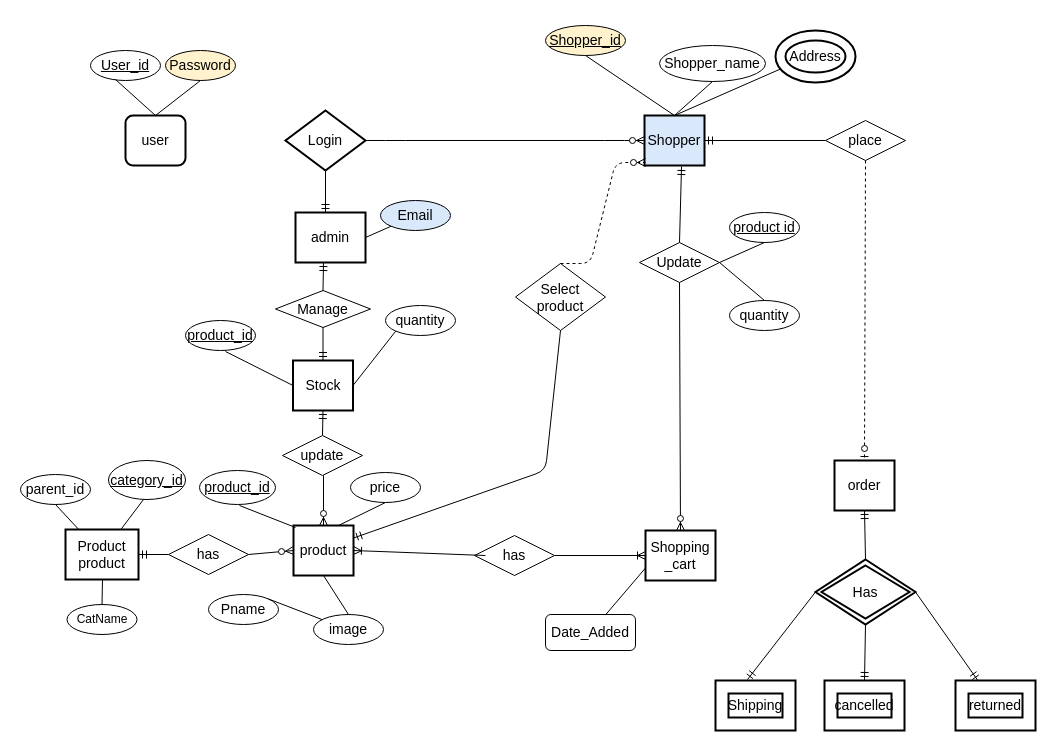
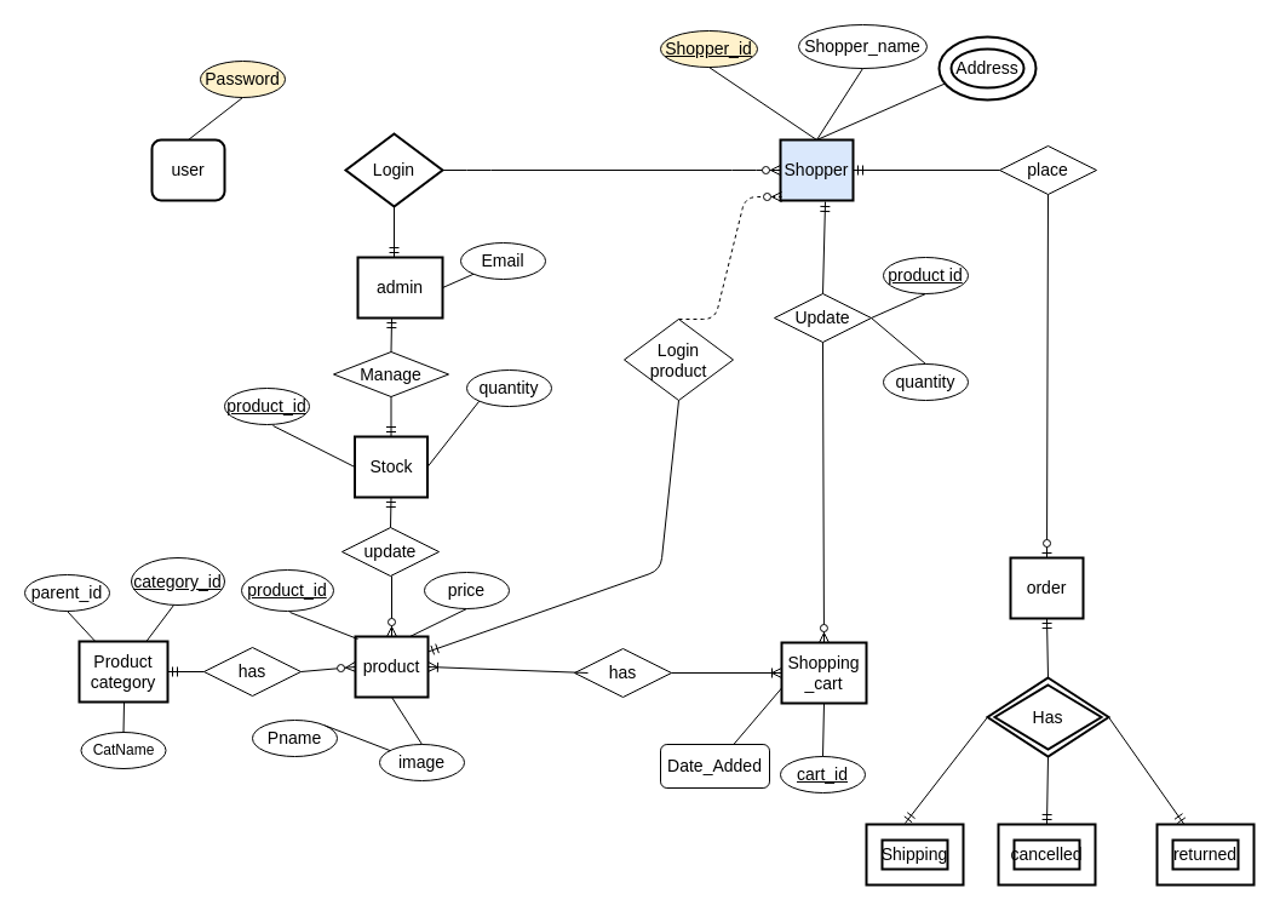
- <mxCell id="11" value="&lt;font style=&quot;font-size: 14px;&quot;&gt;Shopper_name&lt;/font&gt;" style="ellipse;whiteSpace=wrap;html=1;fontSize=14;" parent="1" vertex="1"><mxGeometry x="659" y="45" width="106" height="36" as="geometry" /></mxCell>
+ <mxCell id="11" value="&lt;font style=&quot;font-size: 14px;&quot;&gt;Shopper_name&lt;/font&gt;" style="ellipse;whiteSpace=wrap;html=1;fontSize=14;" parent="1" vertex="1"><mxGeometry x="659" y="20" width="106" height="36" as="geometry" /></mxCell>
- <mxCell id="4" value="&lt;u style=&quot;font-size: 14px;&quot;&gt;User_id&lt;/u&gt;" style="ellipse;whiteSpace=wrap;html=1;fontSize=14;" parent="1" vertex="1"><mxGeometry x="90" y="50" width="70" height="30" as="geometry" /></mxCell>
- <mxCell id="62" value="" style="endArrow=none;html=1;exitX=0.5;exitY=0;exitDx=0;exitDy=0;entryX=0.357;entryY=0.967;entryDx=0;entryDy=0;entryPerimeter=0;fontSize=14;" parent="1" source="3" target="4" edge="1"><mxGeometry width="50" height="50" relative="1" as="geometry"><mxPoint x="105" y="130" as="sourcePoint" /><mxPoint x="155" y="80" as="targetPoint" /></mxGeometry></mxCell>
- <mxCell id="9" value="Email" style="ellipse;whiteSpace=wrap;html=1;fontSize=14;fillColor=#dae8fc;" parent="1" vertex="1"><mxGeometry x="380" y="200" width="70" height="30" as="geometry" /></mxCell>
+ <mxCell id="9" value="Email" style="ellipse;whiteSpace=wrap;html=1;fontSize=14;" parent="1" vertex="1"><mxGeometry x="380" y="200" width="70" height="30" as="geometry" /></mxCell>
- <mxCell id="55" value="Select&lt;br style=&quot;font-size: 14px;&quot;&gt;product" style="rhombus;whiteSpace=wrap;html=1;fontSize=14;" parent="1" vertex="1"><mxGeometry x="515" y="263" width="90" height="67" as="geometry" /></mxCell>
+ <mxCell id="55" value="Login&lt;br style=&quot;font-size: 14px;&quot;&gt;product" style="rhombus;whiteSpace=wrap;html=1;fontSize=14;" parent="1" vertex="1"><mxGeometry x="515" y="263" width="90" height="67" as="geometry" /></mxCell>
- <mxCell id="45" value="" style="fontSize=14;html=1;endArrow=ERzeroToOne;endFill=1;exitX=0.5;exitY=1;exitDx=0;exitDy=0;entryX=0.5;entryY=0;entryDx=0;entryDy=0;dashed=1;" parent="1" source="33" target="34" edge="1"><mxGeometry width="100" height="100" relative="1" as="geometry"><mxPoint x="785" y="460" as="sourcePoint" /><mxPoint x="945" y="200" as="targetPoint" /></mxGeometry></mxCell>
+ <mxCell id="45" value="" style="fontSize=14;html=1;endArrow=ERzeroToOne;endFill=1;exitX=0.5;exitY=1;exitDx=0;exitDy=0;entryX=0.5;entryY=0;entryDx=0;entryDy=0;" parent="1" source="33" target="34" edge="1"><mxGeometry width="100" height="100" relative="1" as="geometry"><mxPoint x="785" y="460" as="sourcePoint" /><mxPoint x="945" y="200" as="targetPoint" /></mxGeometry></mxCell>
- <mxCell id="19" value="&lt;span style=&quot;font-size: 14px&quot;&gt;Product&lt;br&gt;product&lt;/span&gt;" style="strokeWidth=2;whiteSpace=wrap;html=1;align=center;fontSize=14;" parent="1" vertex="1"><mxGeometry y="529" width="73" height="50" as="geometry" x="65" /></mxCell>
+ <mxCell id="19" value="&lt;span style=&quot;font-size: 14px&quot;&gt;Product&lt;br&gt;category&lt;/span&gt;" style="strokeWidth=2;whiteSpace=wrap;html=1;align=center;fontSize=14;" parent="1" vertex="1"><mxGeometry y="529" width="73" height="50" as="geometry" x="65" /></mxCell>
+ <mxCell id="67" value="" style="endArrow=none;html=1;exitX=0.5;exitY=0;exitDx=0;exitDy=0;entryX=0.5;entryY=1;entryDx=0;entryDy=0;fontSize=14;" parent="1" source="21" target="14" edge="1"><mxGeometry width="50" height="50" relative="1" as="geometry"><mxPoint x="674" y="585" as="sourcePoint" /><mxPoint x="633.99" y="549.01" as="targetPoint" /></mxGeometry></mxCell>
+ <mxCell id="21" value="&lt;u style=&quot;font-size: 14px;&quot;&gt;cart_id&lt;/u&gt;" style="ellipse;whiteSpace=wrap;html=1;fontSize=14;" parent="1" vertex="1"><mxGeometry x="644" y="624" width="70" height="30" as="geometry" /></mxCell>
